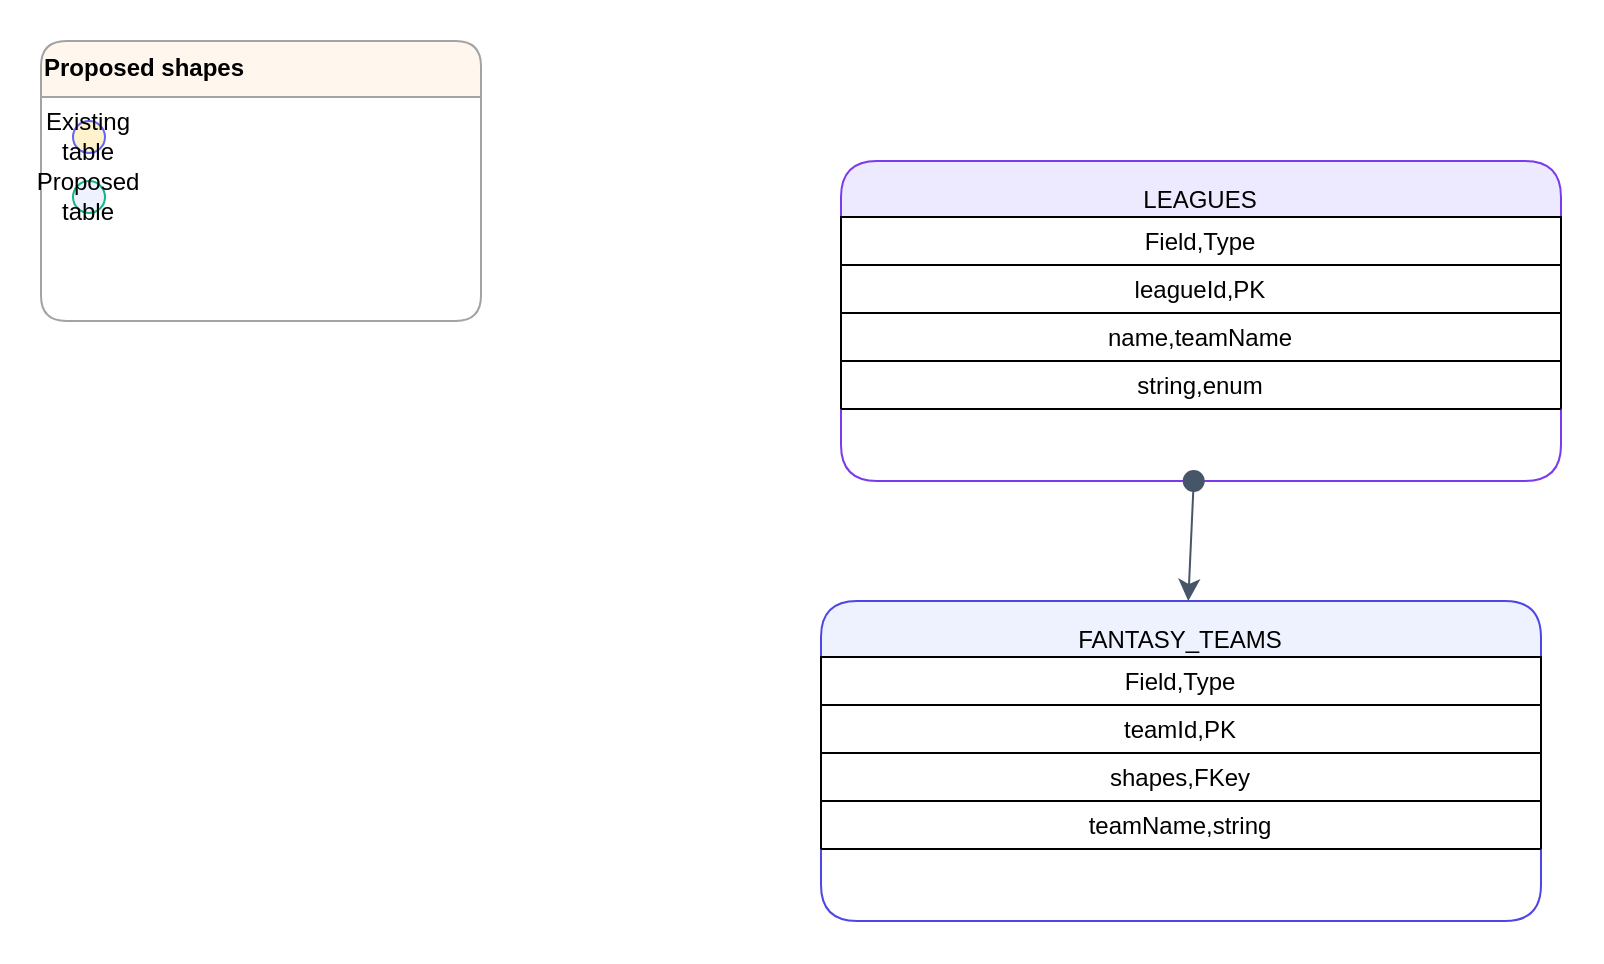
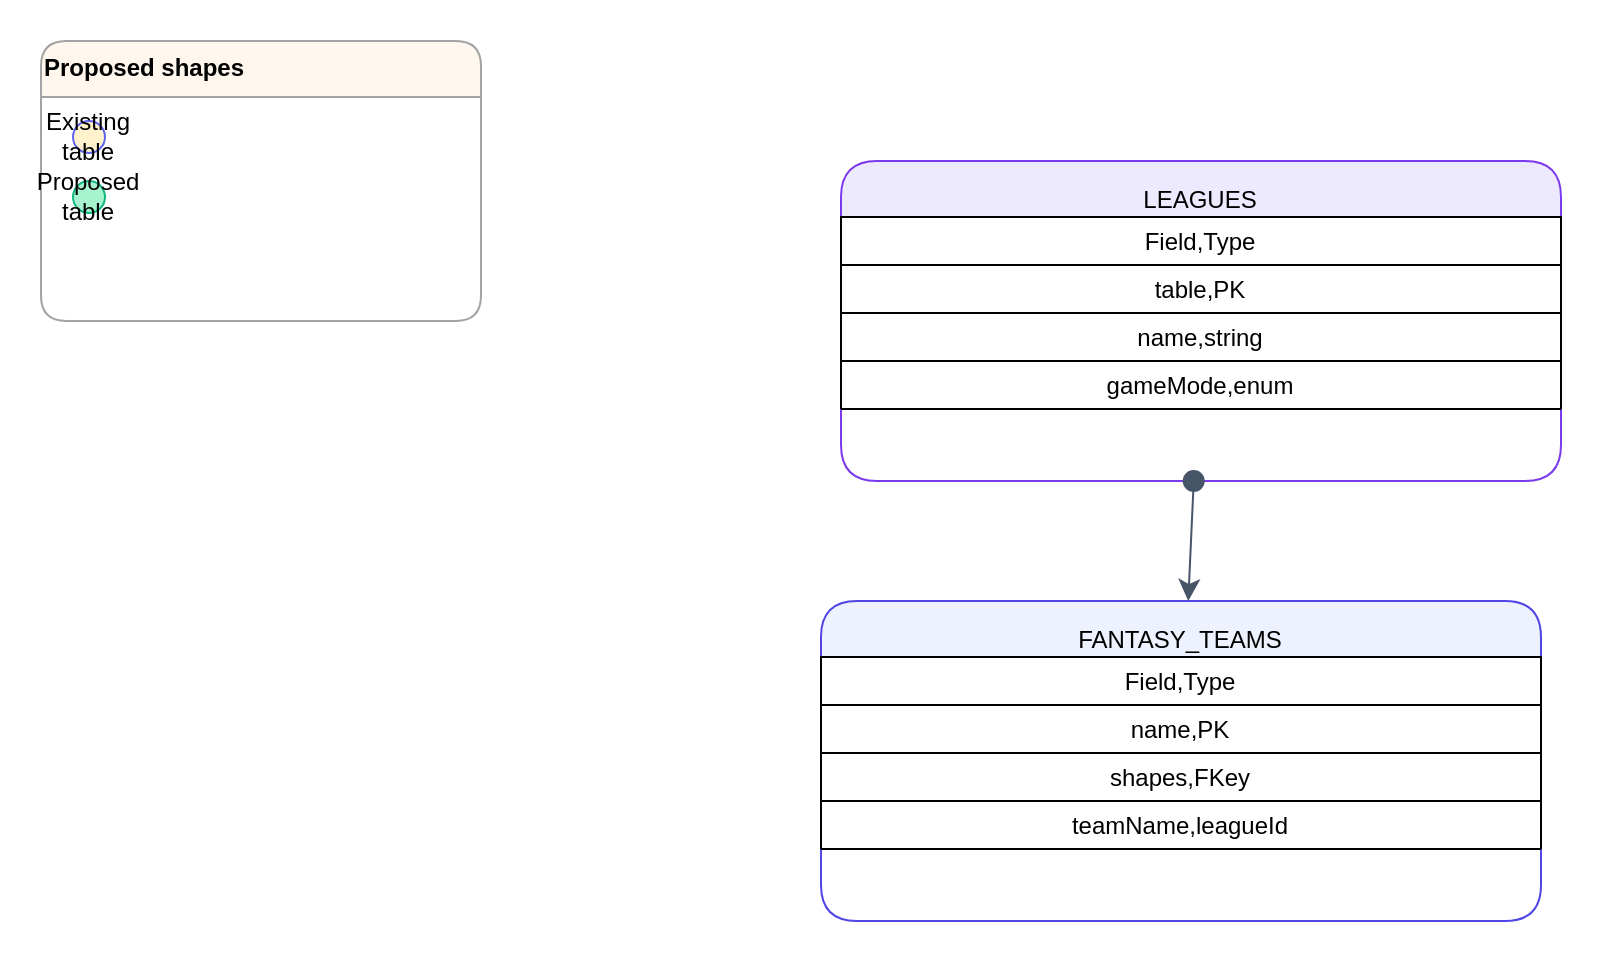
- <mxCell id="4" value="Proposed table" style="ellipse;whiteSpace=wrap;html=1;fillColor=#eef2ff;strokeColor=#10b981;" vertex="1" parent="2"><mxGeometry x="16" y="70" width="16" height="16" as="geometry" /></mxCell>
+ <mxCell id="4" value="Proposed table" style="ellipse;whiteSpace=wrap;html=1;fillColor=#a7f3d0;strokeColor=#10b981;" vertex="1" parent="2"><mxGeometry x="16" y="70" width="16" height="16" as="geometry" /></mxCell>
- <mxCell id="7" value="leagueId,PK" style="shape=tableRow;" vertex="1" parent="5"><mxGeometry x="0" y="52" width="360" height="24" as="geometry" /></mxCell>
+ <mxCell id="7" value="table,PK" style="shape=tableRow;" vertex="1" parent="5"><mxGeometry x="0" y="52" width="360" height="24" as="geometry" /></mxCell>
- <mxCell id="8" value="name,teamName" style="shape=tableRow;" vertex="1" parent="5"><mxGeometry x="0" y="76" width="360" height="24" as="geometry" /></mxCell>
+ <mxCell id="8" value="name,string" style="shape=tableRow;" vertex="1" parent="5"><mxGeometry x="0" y="76" width="360" height="24" as="geometry" /></mxCell>
- <mxCell id="9" value="string,enum" style="shape=tableRow;" vertex="1" parent="5"><mxGeometry x="0" y="100" width="360" height="24" as="geometry" /></mxCell>
+ <mxCell id="9" value="gameMode,enum" style="shape=tableRow;" vertex="1" parent="5"><mxGeometry x="0" y="100" width="360" height="24" as="geometry" /></mxCell>
- <mxCell id="12" value="teamId,PK" style="shape=tableRow;" vertex="1" parent="10"><mxGeometry x="0" y="52" width="360" height="24" as="geometry" /></mxCell>
+ <mxCell id="12" value="name,PK" style="shape=tableRow;" vertex="1" parent="10"><mxGeometry x="0" y="52" width="360" height="24" as="geometry" /></mxCell>
- <mxCell id="14" value="teamName,string" style="shape=tableRow;" vertex="1" parent="10"><mxGeometry x="0" y="100" width="360" height="24" as="geometry" /></mxCell>
+ <mxCell id="14" value="teamName,leagueId" style="shape=tableRow;" vertex="1" parent="10"><mxGeometry x="0" y="100" width="360" height="24" as="geometry" /></mxCell>
